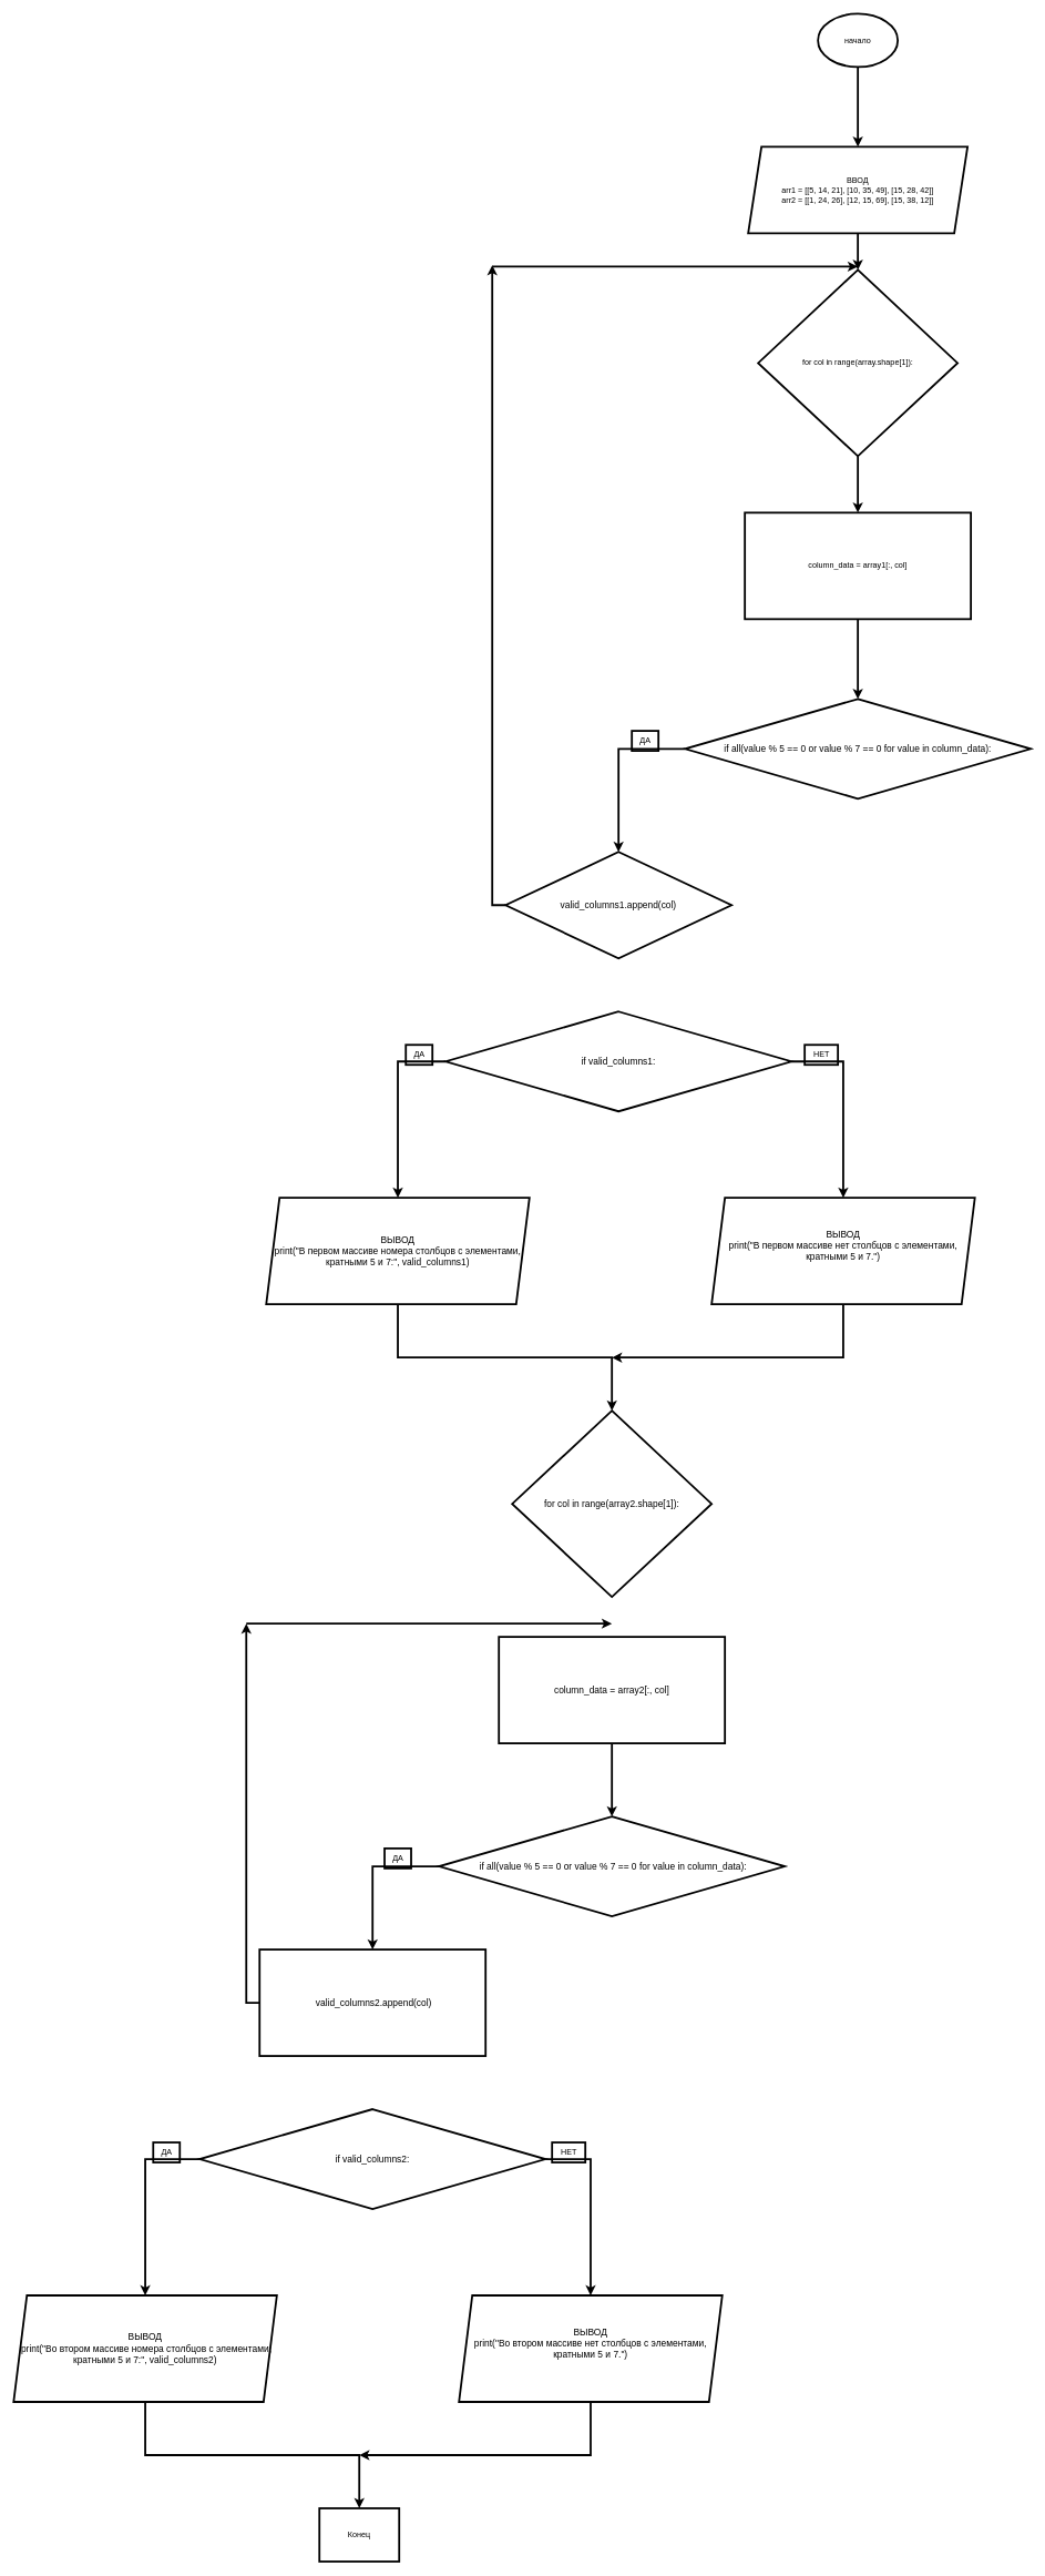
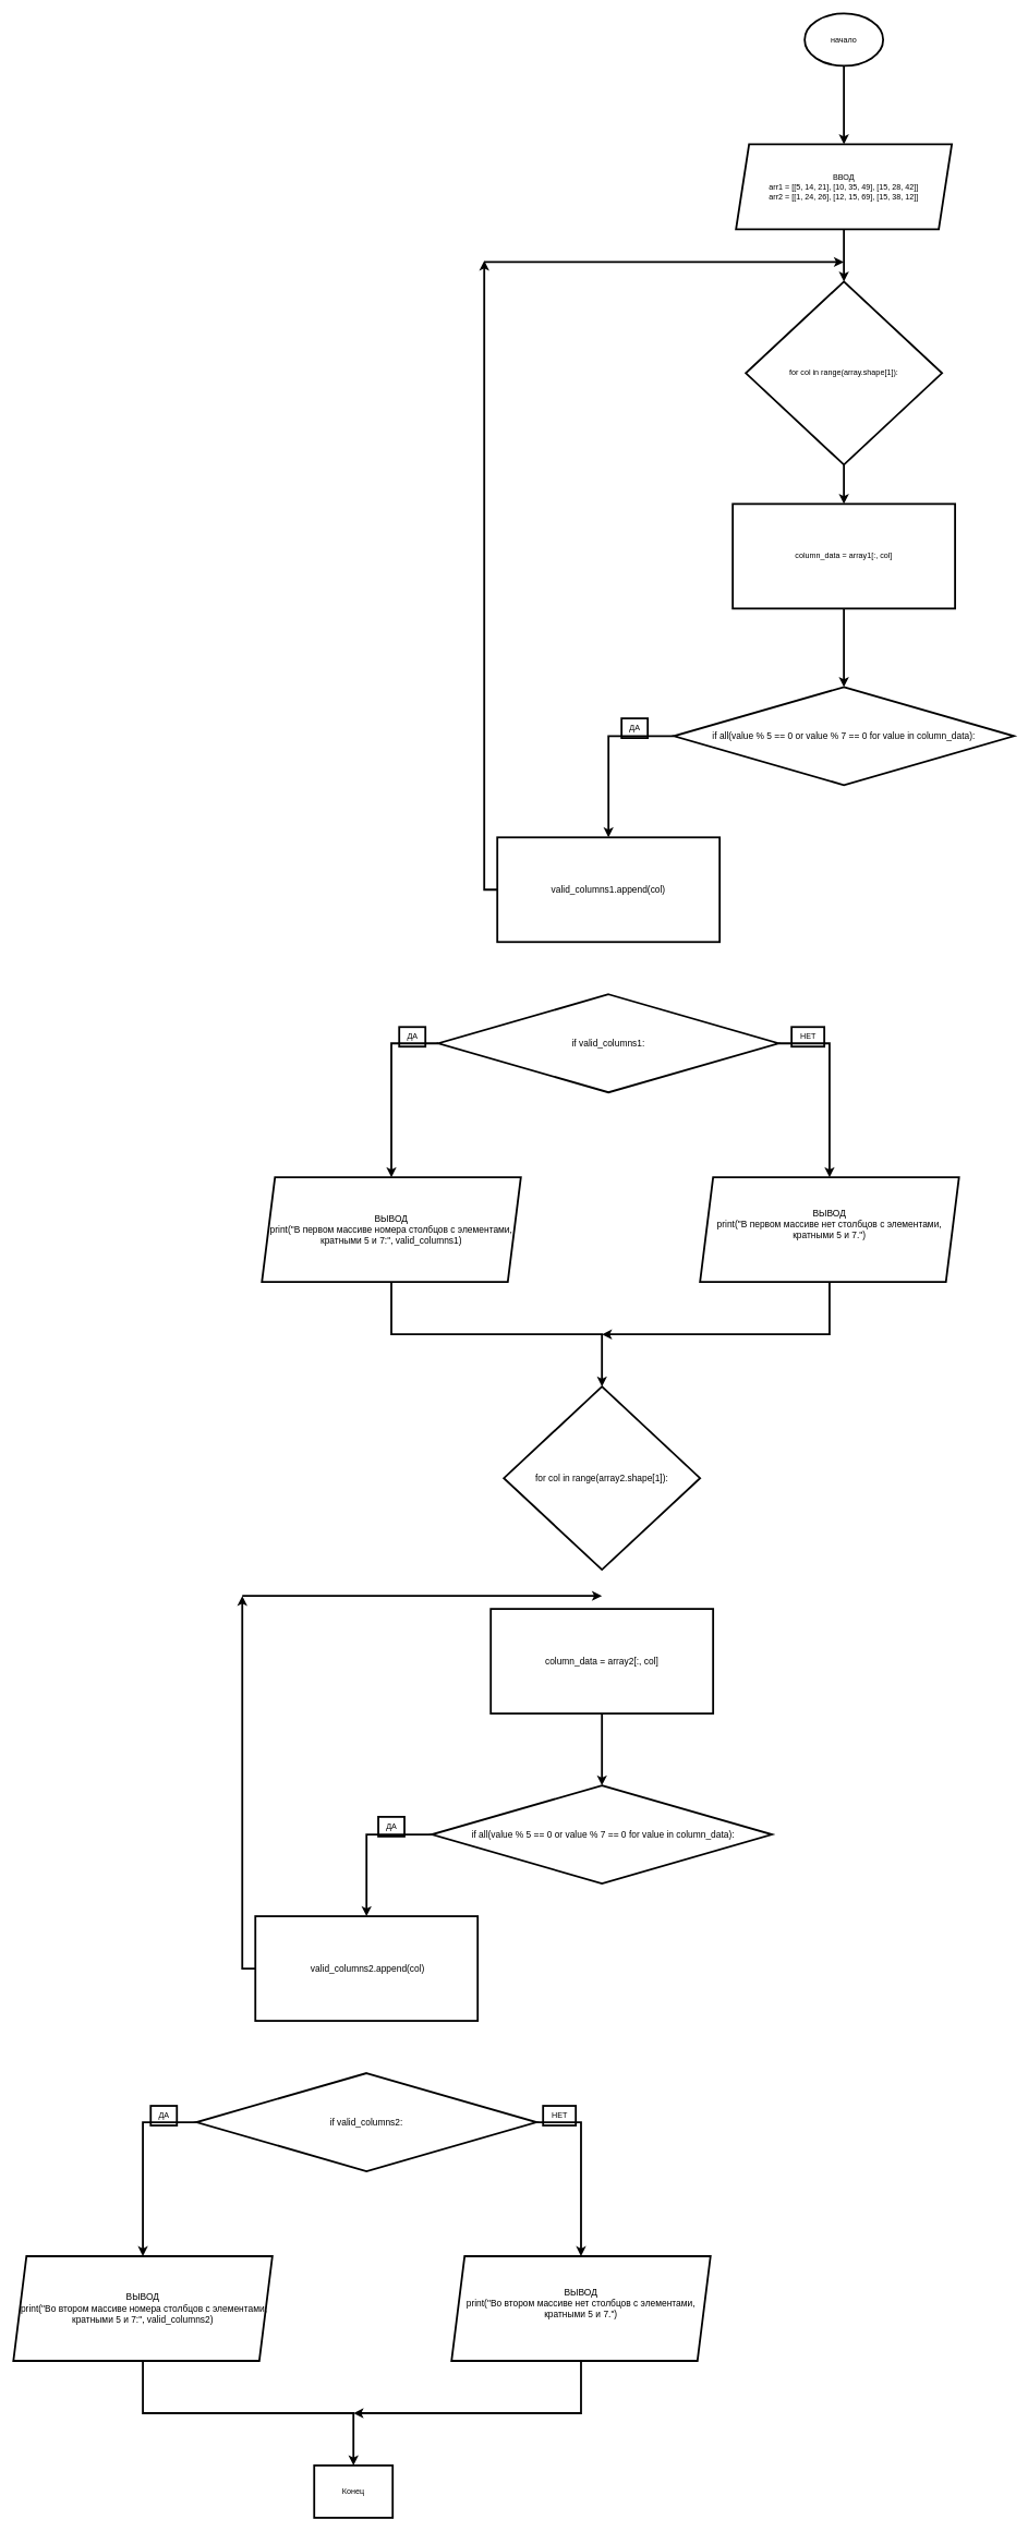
- <mxCell id="5" value="for col in range(array.shape[1]):" style="rhombus;whiteSpace=wrap;html=1;strokeWidth=3;strokeColor=#000000;" parent="1" vertex="1"><mxGeometry x="1140" y="405" width="300" height="280" as="geometry" /></mxCell>
+ <mxCell id="5" value="for col in range(array.shape[1]):" style="rhombus;whiteSpace=wrap;html=1;strokeWidth=3;strokeColor=#000000;" parent="1" vertex="1"><mxGeometry x="1140" y="430" width="300" height="280" as="geometry" /></mxCell>
- <mxCell id="13" value="&lt;span style=&quot;font-size: 14px; text-align: start; white-space-collapse: preserve;&quot;&gt;&lt;font style=&quot;&quot; face=&quot;Helvetica&quot;&gt;valid_columns1.append(col)&lt;/font&gt;&lt;/span&gt;" style="rhombus;whiteSpace=wrap;html=1;strokeWidth=3;strokeColor=#000000;" parent="1" vertex="1"><mxGeometry x="760" y="1280" width="340" height="160" as="geometry" /></mxCell>
+ <mxCell id="13" value="&lt;span style=&quot;font-size: 14px; text-align: start; white-space-collapse: preserve;&quot;&gt;&lt;font style=&quot;&quot; face=&quot;Helvetica&quot;&gt;valid_columns1.append(col)&lt;/font&gt;&lt;/span&gt;" style="rounded=0;whiteSpace=wrap;html=1;strokeWidth=3;strokeColor=#000000;" parent="1" vertex="1"><mxGeometry x="760" y="1280" width="340" height="160" as="geometry" /></mxCell>
